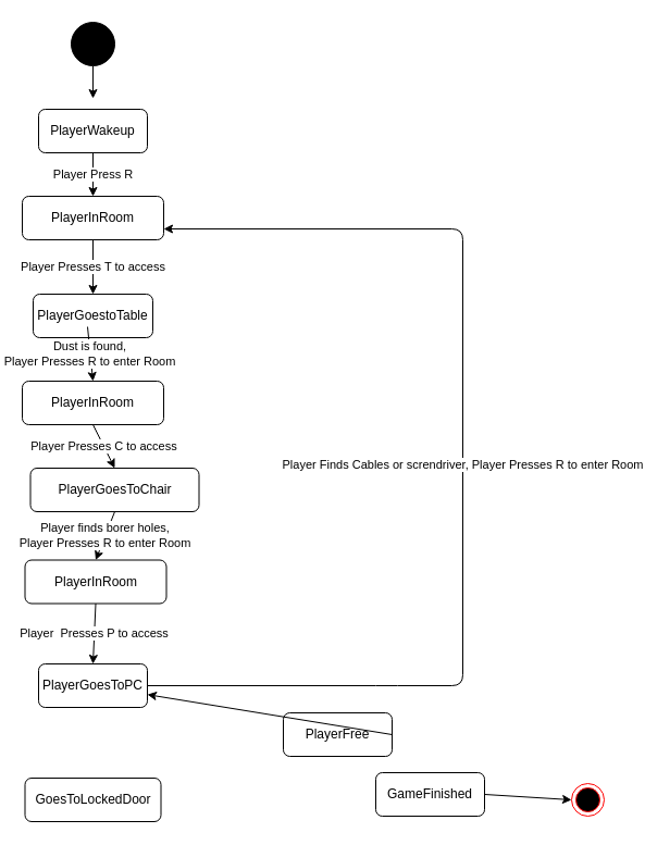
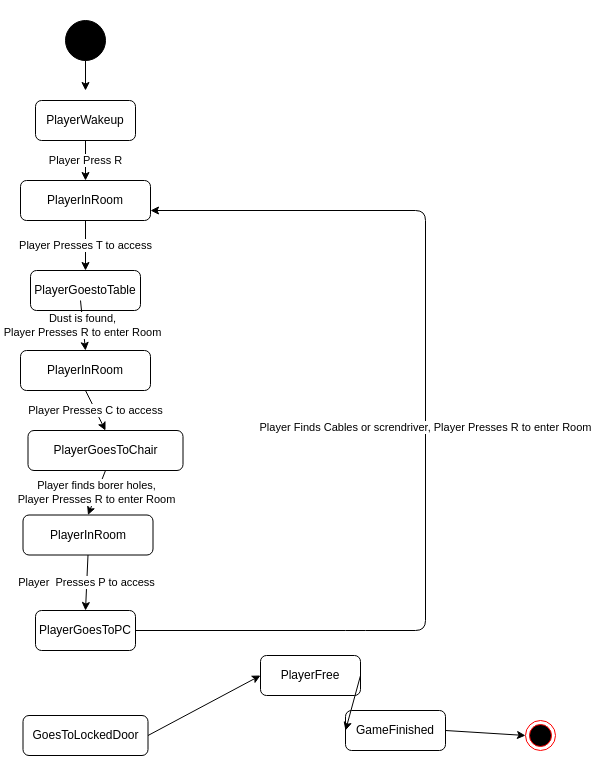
- <mxCell id="22" value="" style="endArrow=classic;html=1;exitX=1;exitY=0.5;exitDx=0;exitDy=0;" edge="1" parent="1" source="4" target="13"><mxGeometry width="50" height="50" relative="1" as="geometry"><mxPoint x="205" y="530" as="sourcePoint" /><mxPoint x="255" y="480" as="targetPoint" /></mxGeometry></mxCell>
+ <mxCell id="22" value="" style="endArrow=classic;html=1;exitX=1;exitY=0.5;exitDx=0;exitDy=0;entryX=0;entryY=0.5;entryDx=0;entryDy=0;" edge="1" parent="1" source="4" target="2"><mxGeometry width="50" height="50" relative="1" as="geometry"><mxPoint x="205" y="530" as="sourcePoint" /><mxPoint x="255" y="480" as="targetPoint" /></mxGeometry></mxCell>
+ <mxCell id="21" value="" style="endArrow=classic;html=1;exitX=1;exitY=0.5;exitDx=0;exitDy=0;entryX=0;entryY=0.5;entryDx=0;entryDy=0;" edge="1" parent="1" source="12" target="4"><mxGeometry width="50" height="50" relative="1" as="geometry"><mxPoint x="205" y="530" as="sourcePoint" /><mxPoint x="255" y="480" as="targetPoint" /></mxGeometry></mxCell>
